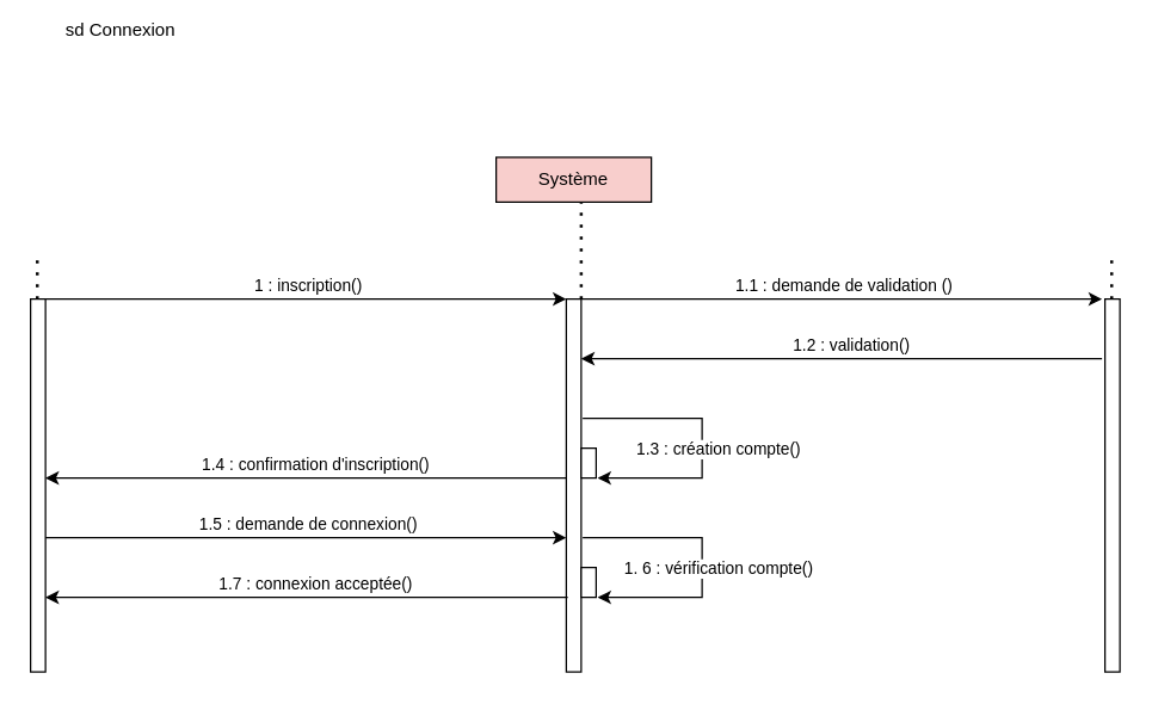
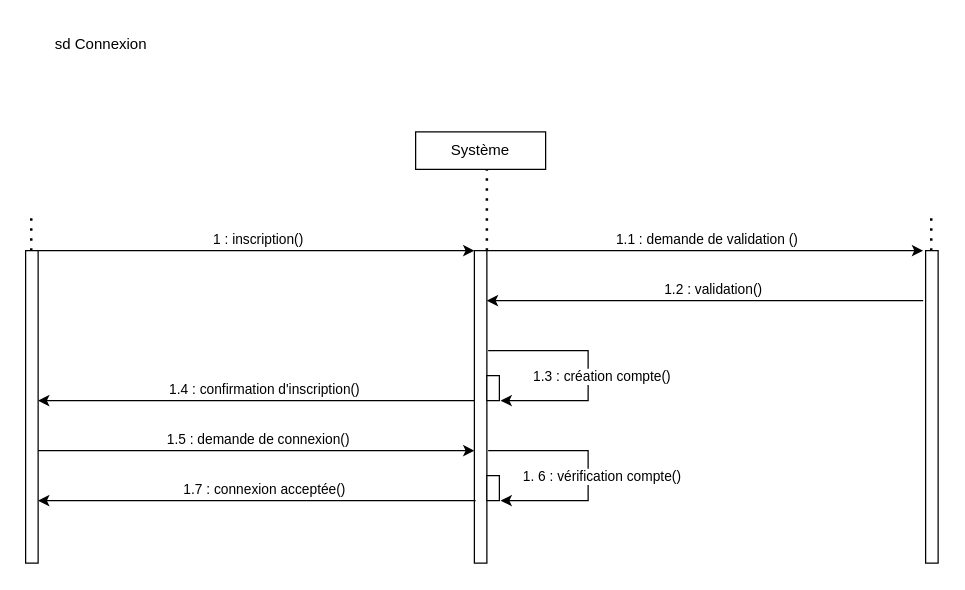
- <mxCell id="12" value="sd Connexion" style="text;html=1;align=center;verticalAlign=middle;resizable=0;points=[];autosize=1;strokeColor=none;fillColor=none;" parent="1" vertex="1"><mxGeometry x="30" y="5" width="100" height="30" as="geometry" /></mxCell>
+ <mxCell id="12" value="sd Connexion" style="text;html=1;align=center;verticalAlign=middle;resizable=0;points=[];autosize=1;strokeColor=none;fillColor=none;" parent="1" vertex="1"><mxGeometry x="30" y="20" width="100" height="30" as="geometry" /></mxCell>
- <mxCell id="2" value="Système" style="rounded=0;whiteSpace=wrap;html=1;fillColor=#f8cecc;" parent="1" vertex="1"><mxGeometry x="332" y="105" width="104" height="30" as="geometry" /></mxCell>
+ <mxCell id="2" value="Système" style="rounded=0;whiteSpace=wrap;html=1;" parent="1" vertex="1"><mxGeometry x="332" y="105" width="104" height="30" as="geometry" /></mxCell>
